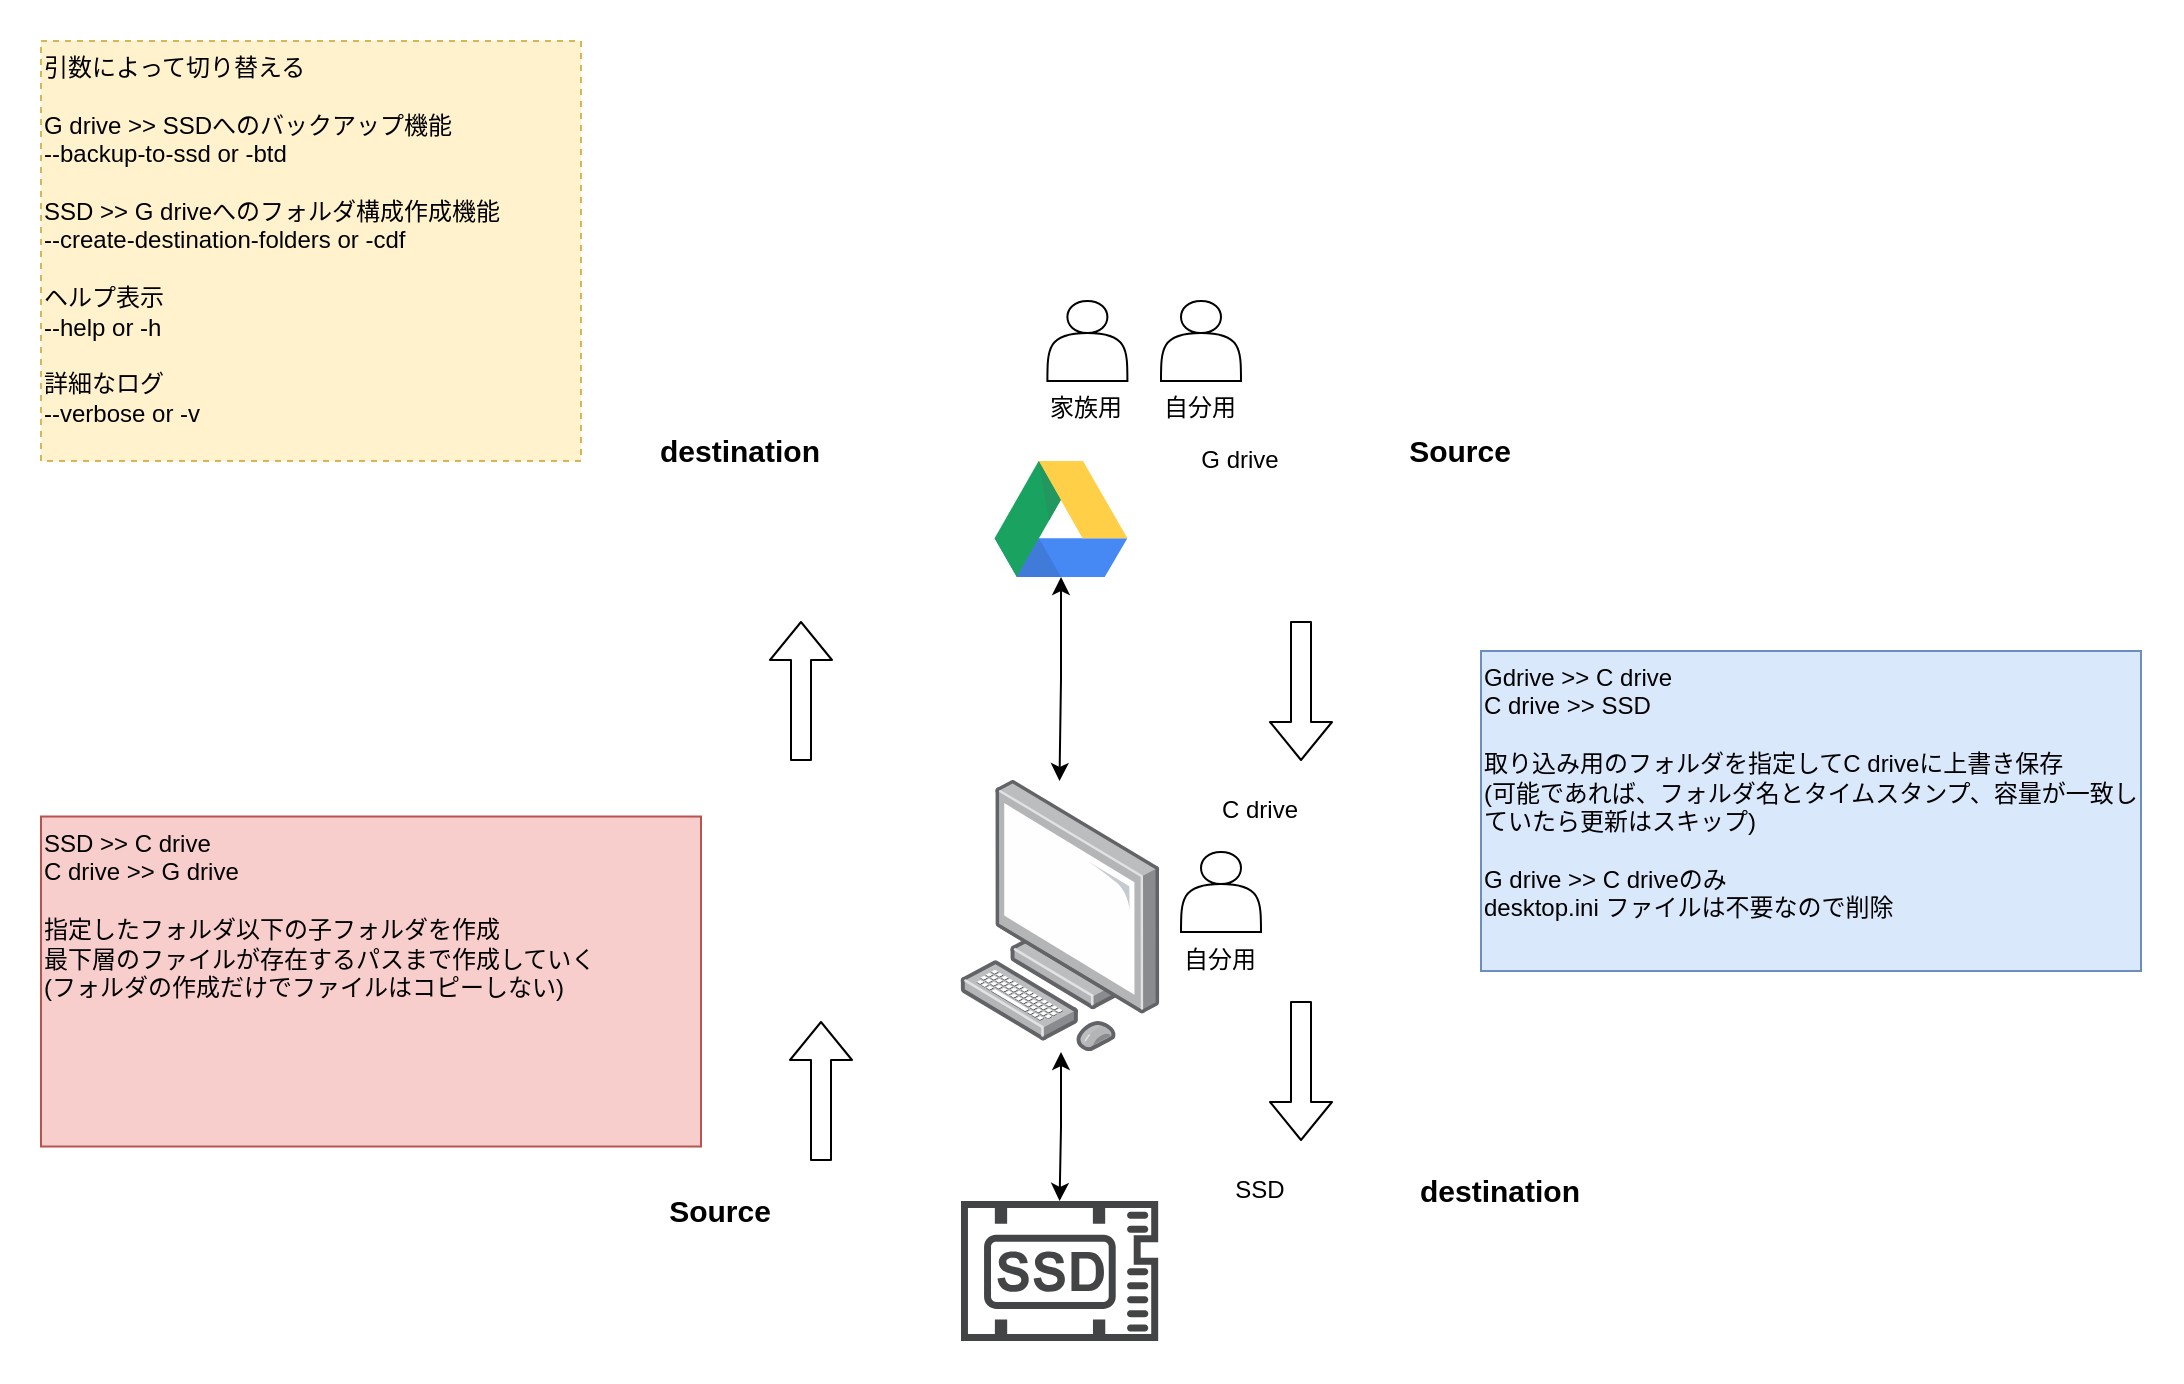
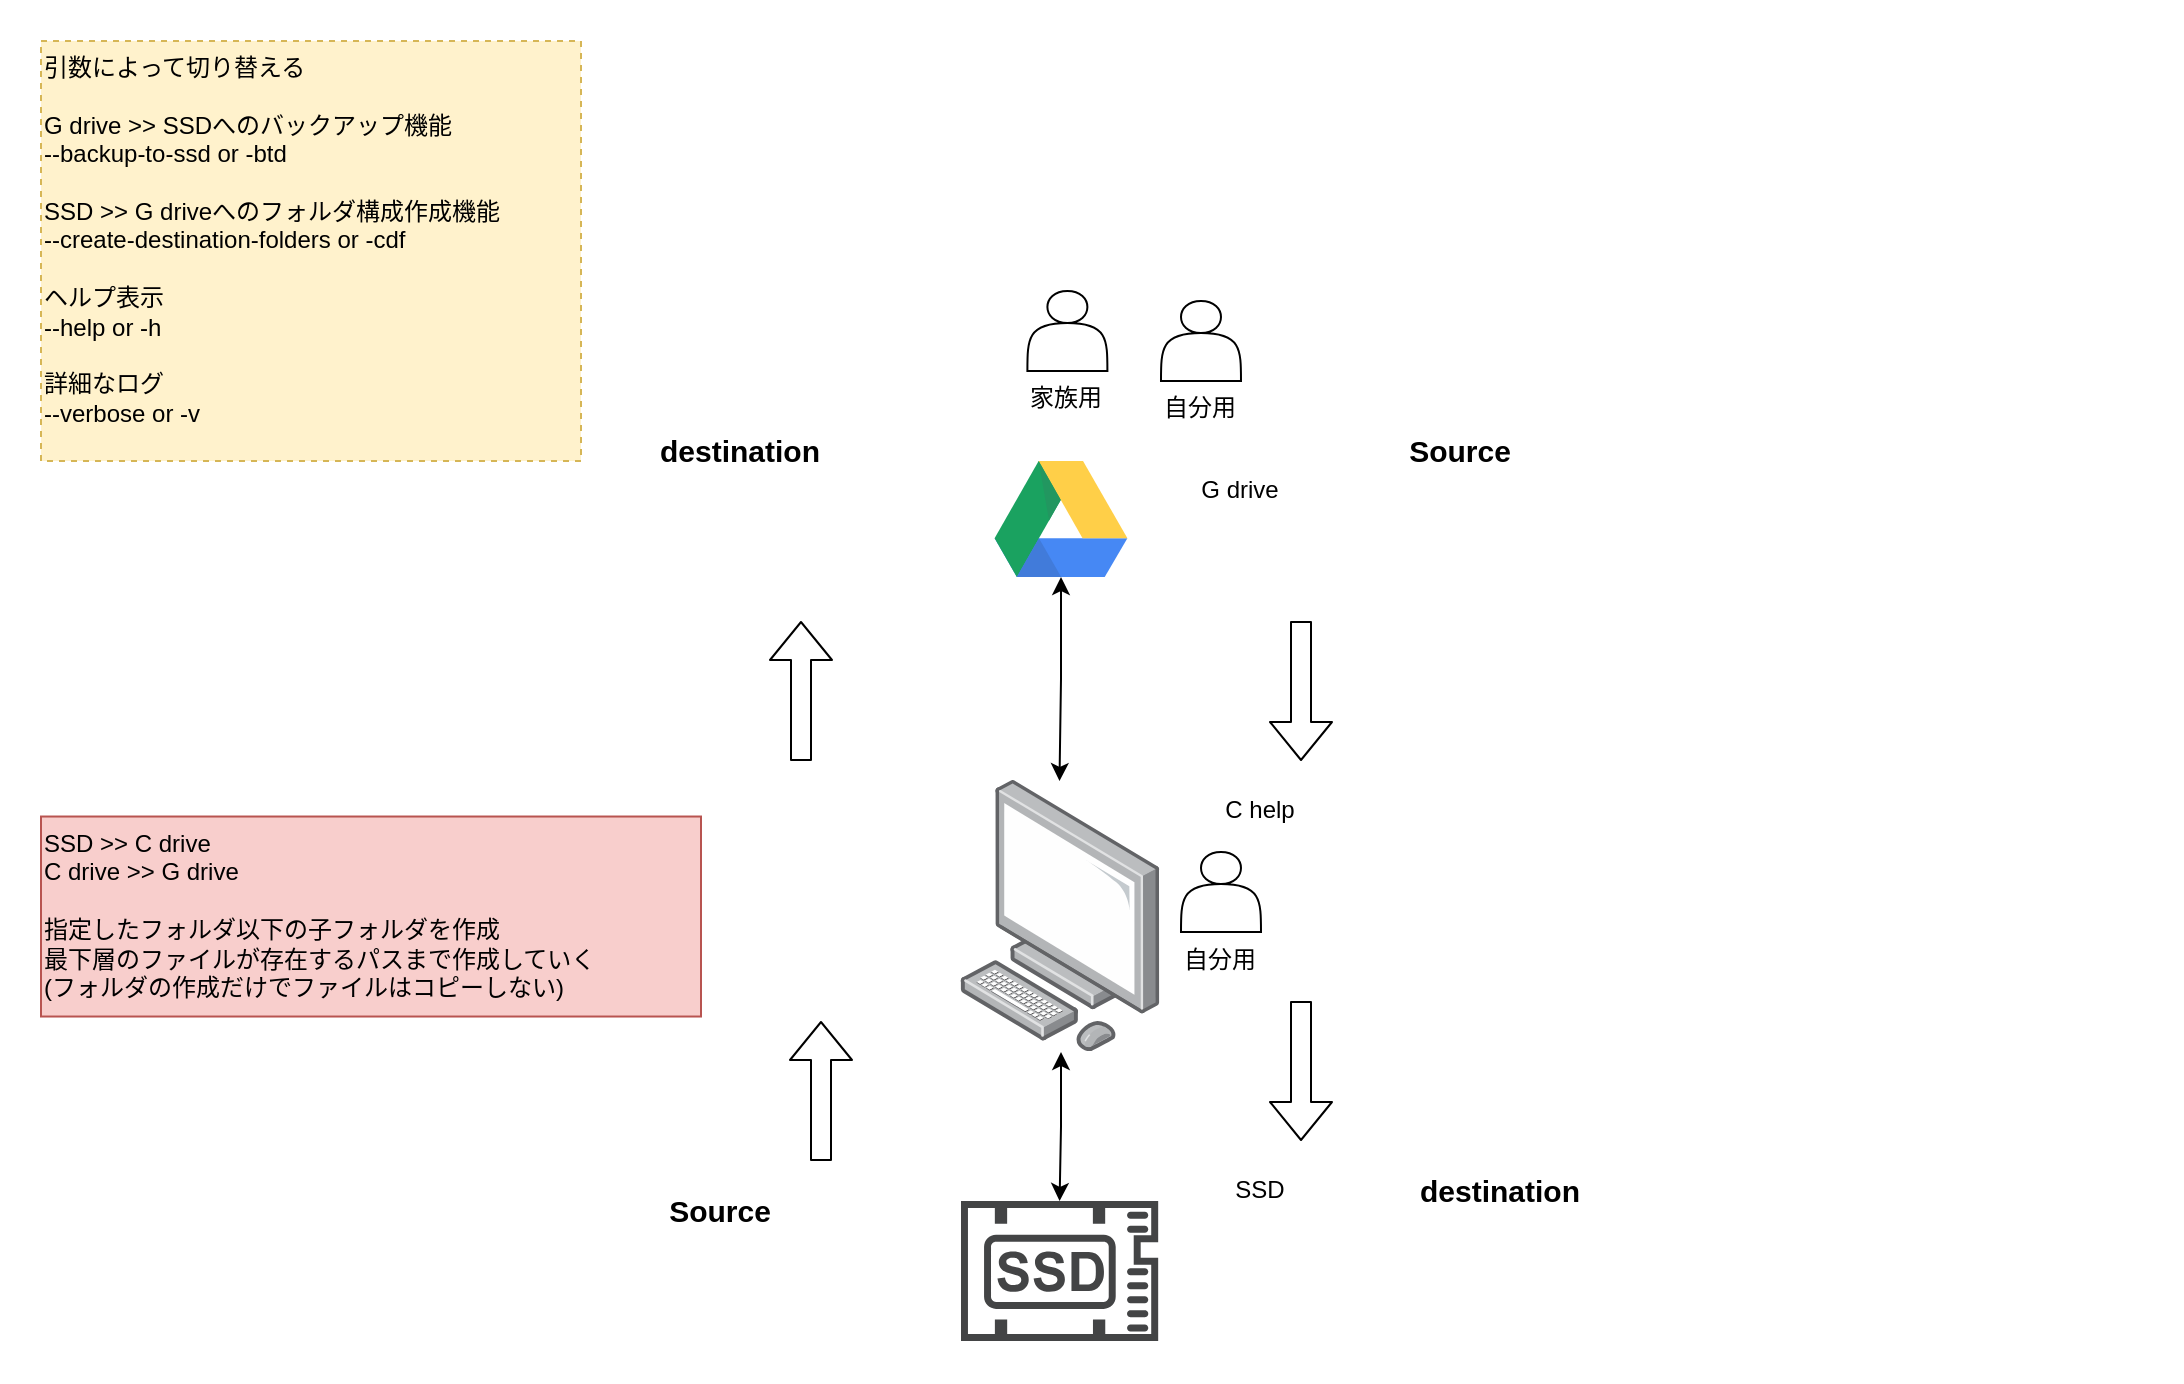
- <mxCell id="19" value="家族用" style="shape=actor;whiteSpace=wrap;html=1;labelPosition=center;verticalLabelPosition=bottom;align=center;verticalAlign=top;" parent="1" vertex="1"><mxGeometry x="523.2" y="150" width="40" height="40" as="geometry" /></mxCell>
+ <mxCell id="19" value="家族用" style="shape=actor;whiteSpace=wrap;html=1;labelPosition=center;verticalLabelPosition=bottom;align=center;verticalAlign=top;" parent="1" vertex="1"><mxGeometry x="513.2" y="145" width="40" height="40" as="geometry" /></mxCell>
- <mxCell id="6" value="G drive" style="text;html=1;strokeColor=none;fillColor=none;align=center;verticalAlign=middle;whiteSpace=wrap;rounded=0;" parent="1" vertex="1"><mxGeometry x="590" y="215" width="60" height="30" as="geometry" /></mxCell>
+ <mxCell id="6" value="G drive" style="text;html=1;strokeColor=none;fillColor=none;align=center;verticalAlign=middle;whiteSpace=wrap;rounded=0;" parent="1" vertex="1"><mxGeometry x="590" y="230" width="60" height="30" as="geometry" /></mxCell>
- <mxCell id="4" value="C drive" style="text;html=1;strokeColor=none;fillColor=none;align=center;verticalAlign=middle;whiteSpace=wrap;rounded=0;" parent="1" vertex="1"><mxGeometry x="600" y="390" width="60" height="30" as="geometry" /></mxCell>
+ <mxCell id="4" value="C help" style="text;html=1;strokeColor=none;fillColor=none;align=center;verticalAlign=middle;whiteSpace=wrap;rounded=0;" parent="1" vertex="1"><mxGeometry x="600" y="390" width="60" height="30" as="geometry" /></mxCell>
- <mxCell id="10" value="Gdrive &amp;gt;&amp;gt; C drive&lt;div&gt;&lt;font color=&quot;#000000&quot;&gt;C drive &amp;gt;&amp;gt; SSD&lt;br&gt;&lt;/font&gt;&lt;div&gt;&lt;br&gt;&lt;/div&gt;&lt;div&gt;取り込み用のフォルダを指定してC driveに上書き保存&lt;/div&gt;&lt;div&gt;(可能であれば、フォルダ名とタイムスタンプ、容量が一致していたら更新はスキップ)&lt;/div&gt;&lt;/div&gt;&lt;div&gt;&lt;br&gt;&lt;/div&gt;&lt;div&gt;G drive &amp;gt;&amp;gt; C driveのみ&lt;/div&gt;&lt;div&gt;desktop.ini ファイルは不要なので削除&lt;/div&gt;" style="text;html=1;align=left;verticalAlign=top;whiteSpace=wrap;rounded=0;fillColor=#dae8fc;strokeColor=#6c8ebf;horizontal=1;" parent="1" vertex="1"><mxGeometry x="740" y="325" width="330" height="160" as="geometry" /></mxCell>
- <mxCell id="14" value="SSD &amp;gt;&amp;gt; C drive&lt;div&gt;&lt;font color=&quot;#000000&quot;&gt;C drive &amp;gt;&amp;gt; G drive&lt;br&gt;&lt;/font&gt;&lt;div&gt;&lt;br&gt;&lt;/div&gt;&lt;div&gt;指定したフォルダ以下の子フォルダを作成&lt;/div&gt;&lt;div&gt;最下層のファイルが存在するパスまで作成していく&lt;/div&gt;&lt;div&gt;(フォルダの作成だけでファイルはコピーしない)&lt;/div&gt;&lt;/div&gt;" style="text;html=1;align=left;verticalAlign=top;whiteSpace=wrap;rounded=0;fillColor=#f8cecc;strokeColor=#b85450;horizontal=1;" parent="1" vertex="1"><mxGeometry x="20" y="407.76" width="330" height="165" as="geometry" /></mxCell>
+ <mxCell id="14" value="SSD &amp;gt;&amp;gt; C drive&lt;div&gt;&lt;font color=&quot;#000000&quot;&gt;C drive &amp;gt;&amp;gt; G drive&lt;br&gt;&lt;/font&gt;&lt;div&gt;&lt;br&gt;&lt;/div&gt;&lt;div&gt;指定したフォルダ以下の子フォルダを作成&lt;/div&gt;&lt;div&gt;最下層のファイルが存在するパスまで作成していく&lt;/div&gt;&lt;div&gt;(フォルダの作成だけでファイルはコピーしない)&lt;/div&gt;&lt;/div&gt;" style="text;html=1;align=left;verticalAlign=top;whiteSpace=wrap;rounded=0;fillColor=#f8cecc;strokeColor=#b85450;horizontal=1;" parent="1" vertex="1"><mxGeometry x="20" y="407.76" width="330" height="100" as="geometry" /></mxCell>
